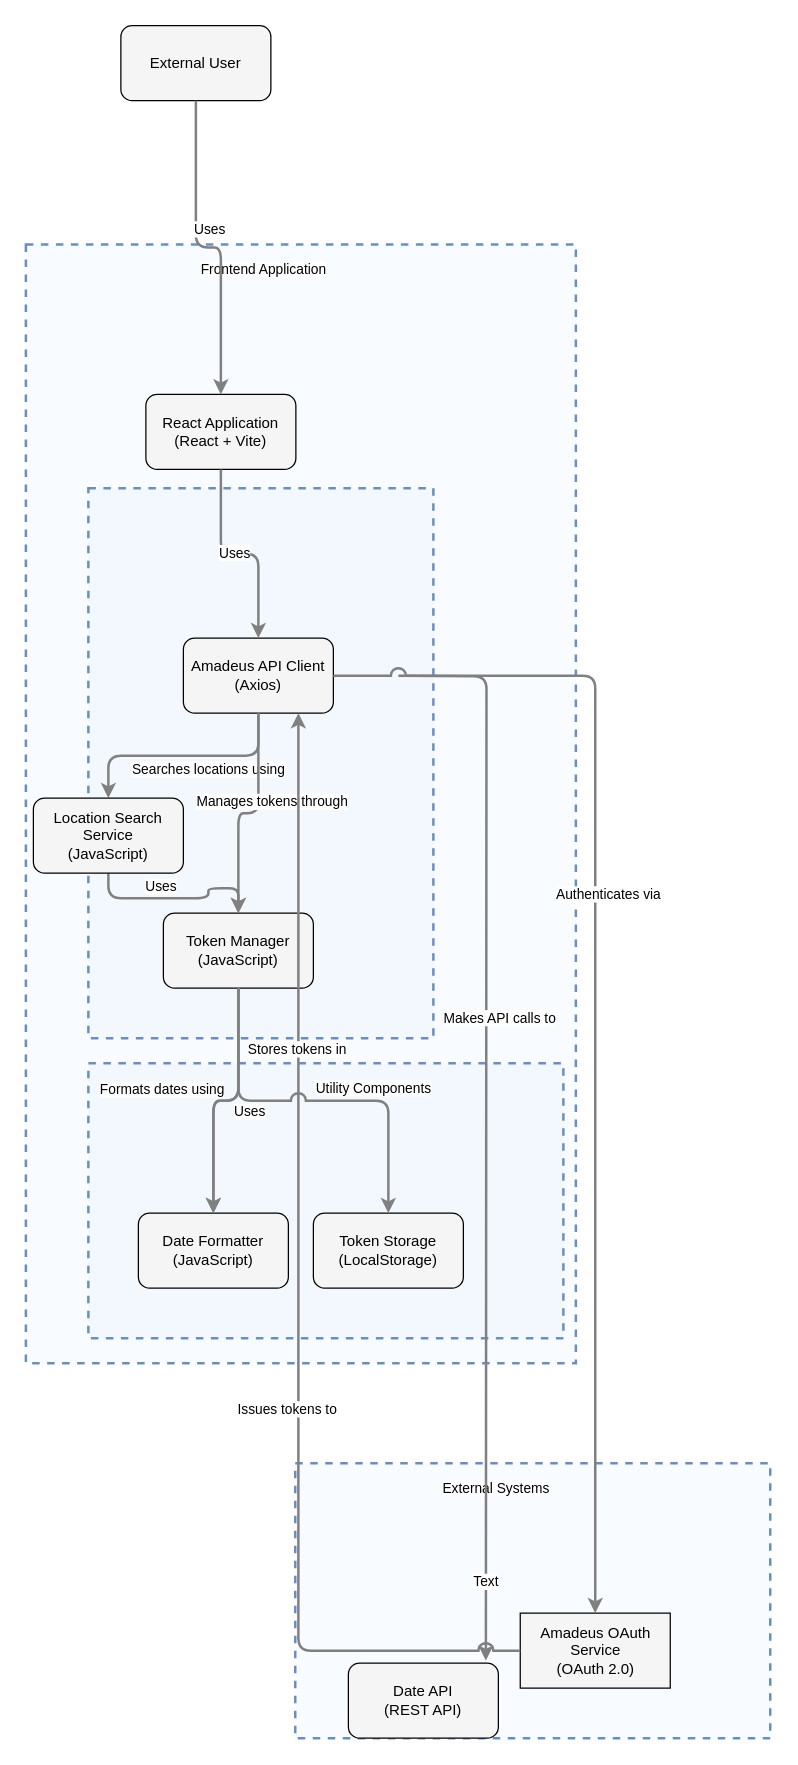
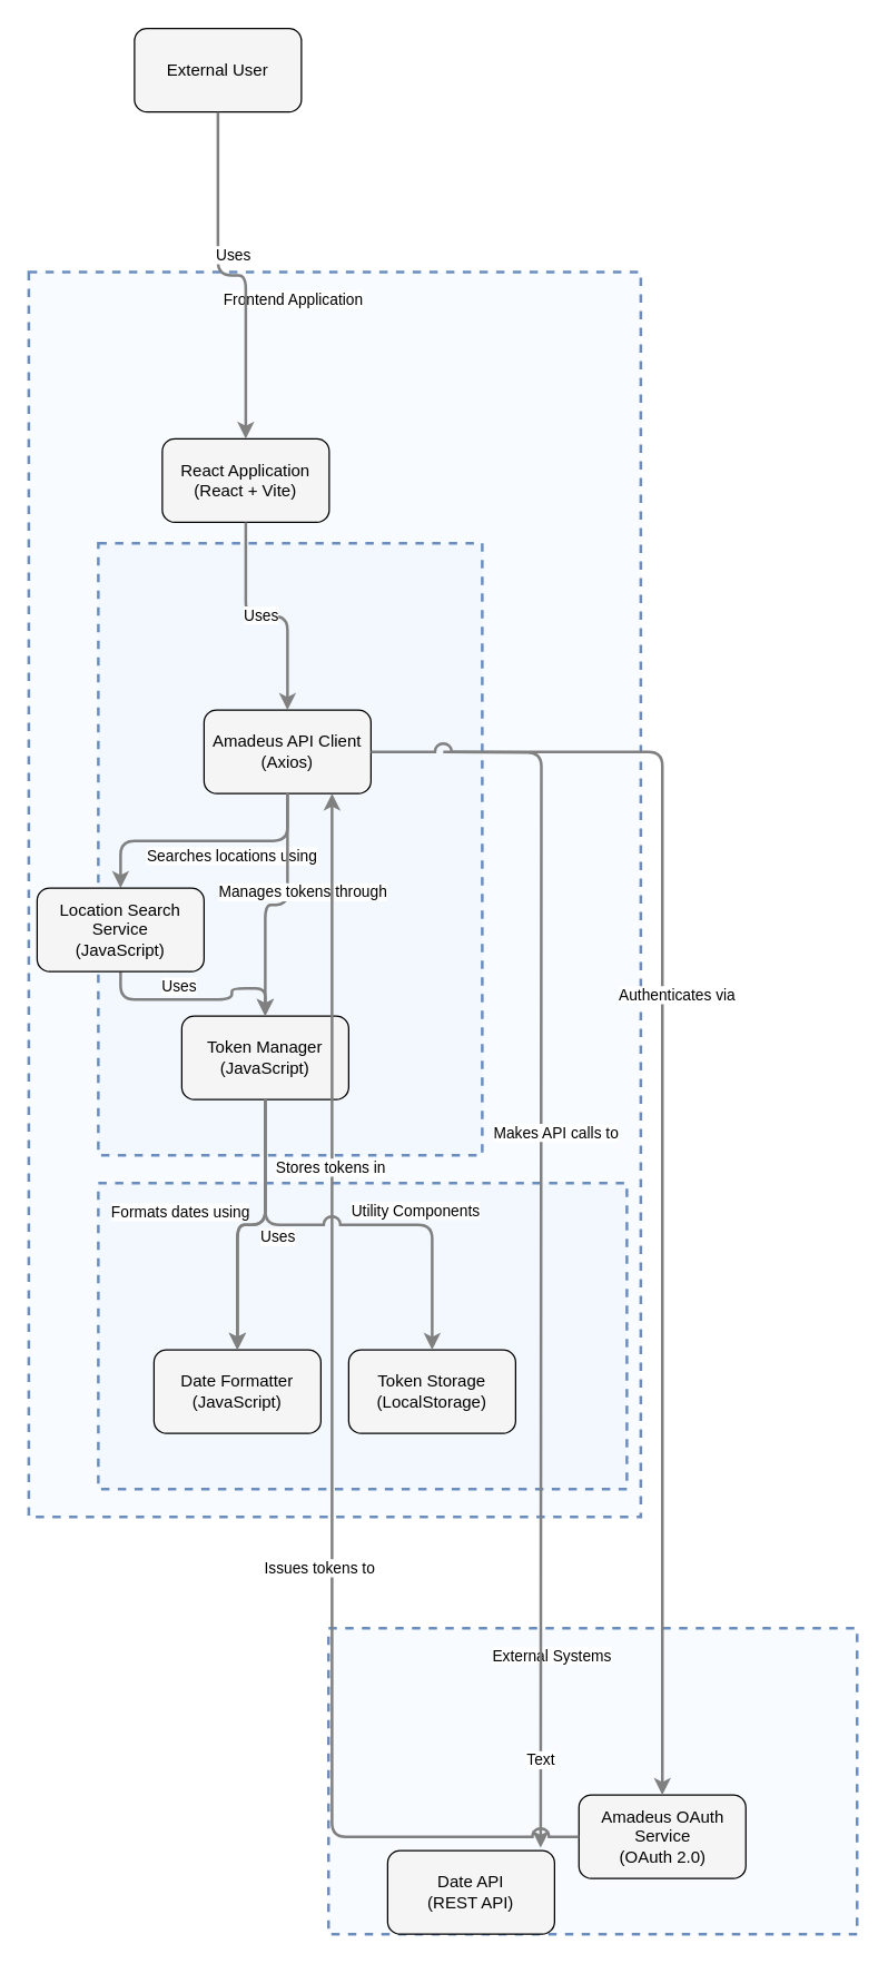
- <mxCell id="14" value="Amadeus OAuth Service&lt;br&gt;(OAuth 2.0)" style="whiteSpace=wrap;html=1;fillColor=#f5f5f5;rounded=0;" parent="12" vertex="1"><mxGeometry x="180" y="120" width="120" height="60" as="geometry" /></mxCell>
+ <mxCell id="14" value="Amadeus OAuth Service&lt;br&gt;(OAuth 2.0)" style="rounded=1;whiteSpace=wrap;html=1;fillColor=#f5f5f5" parent="12" vertex="1"><mxGeometry x="180" y="120" width="120" height="60" as="geometry" /></mxCell>
